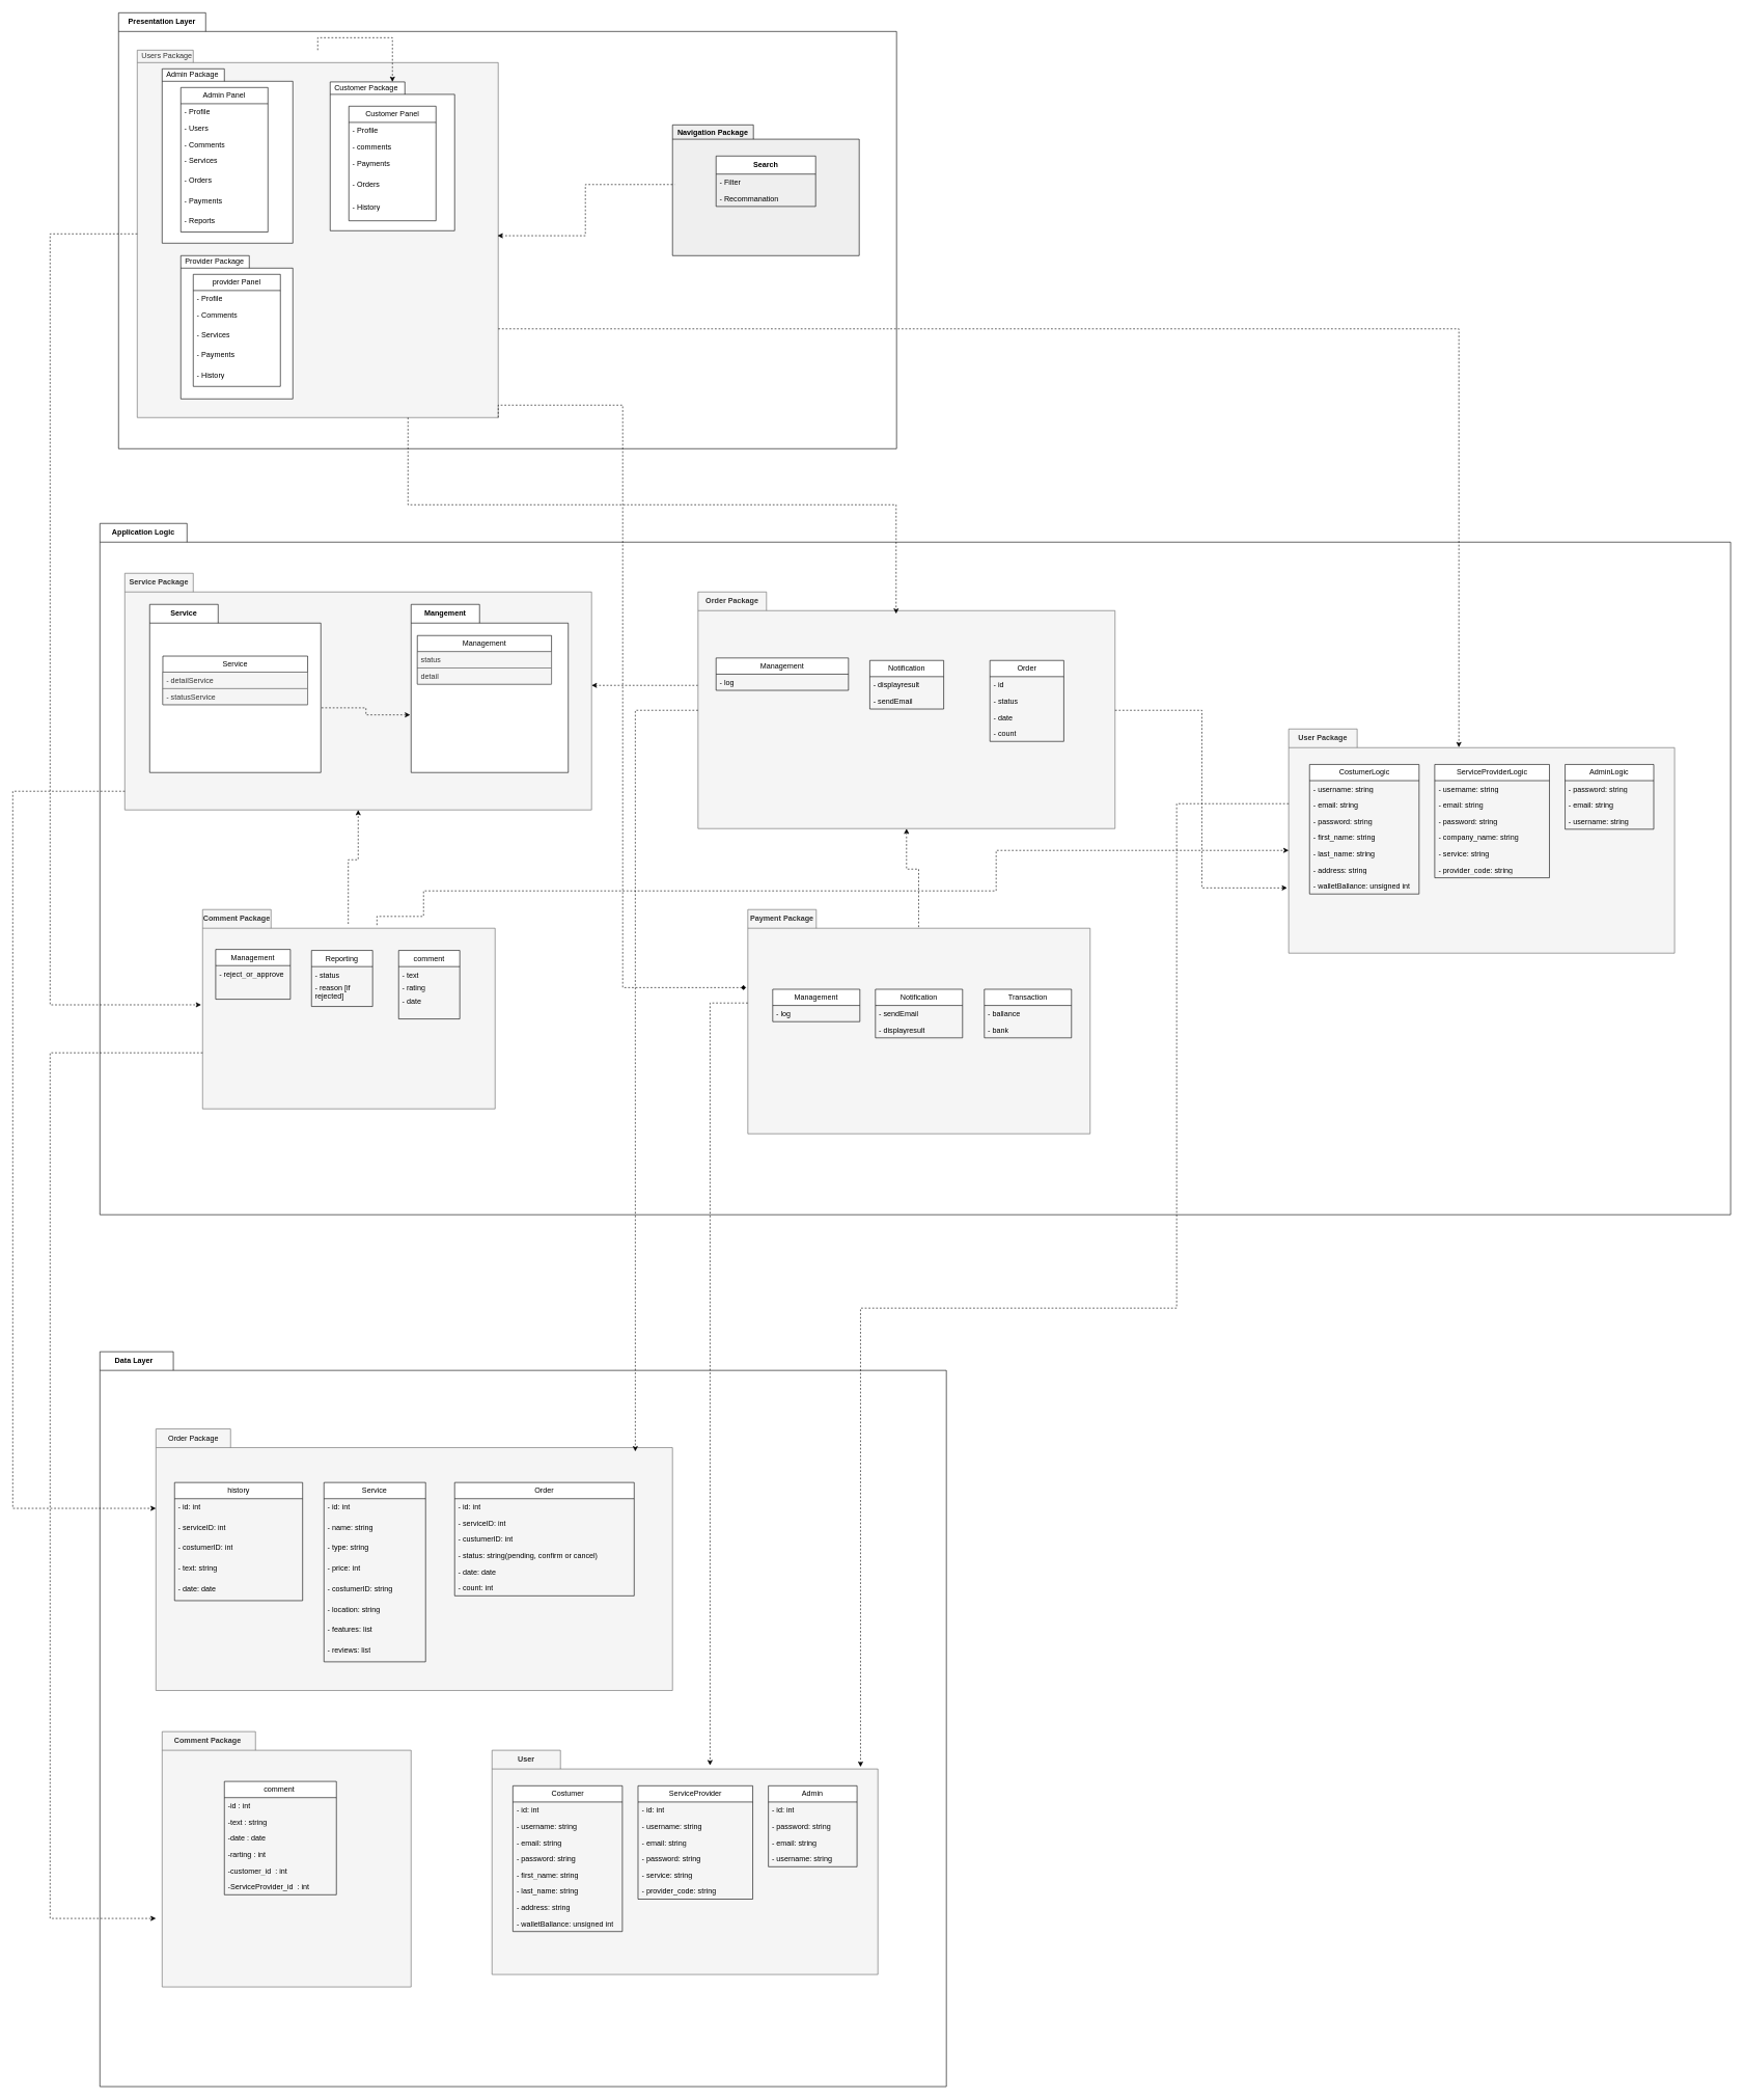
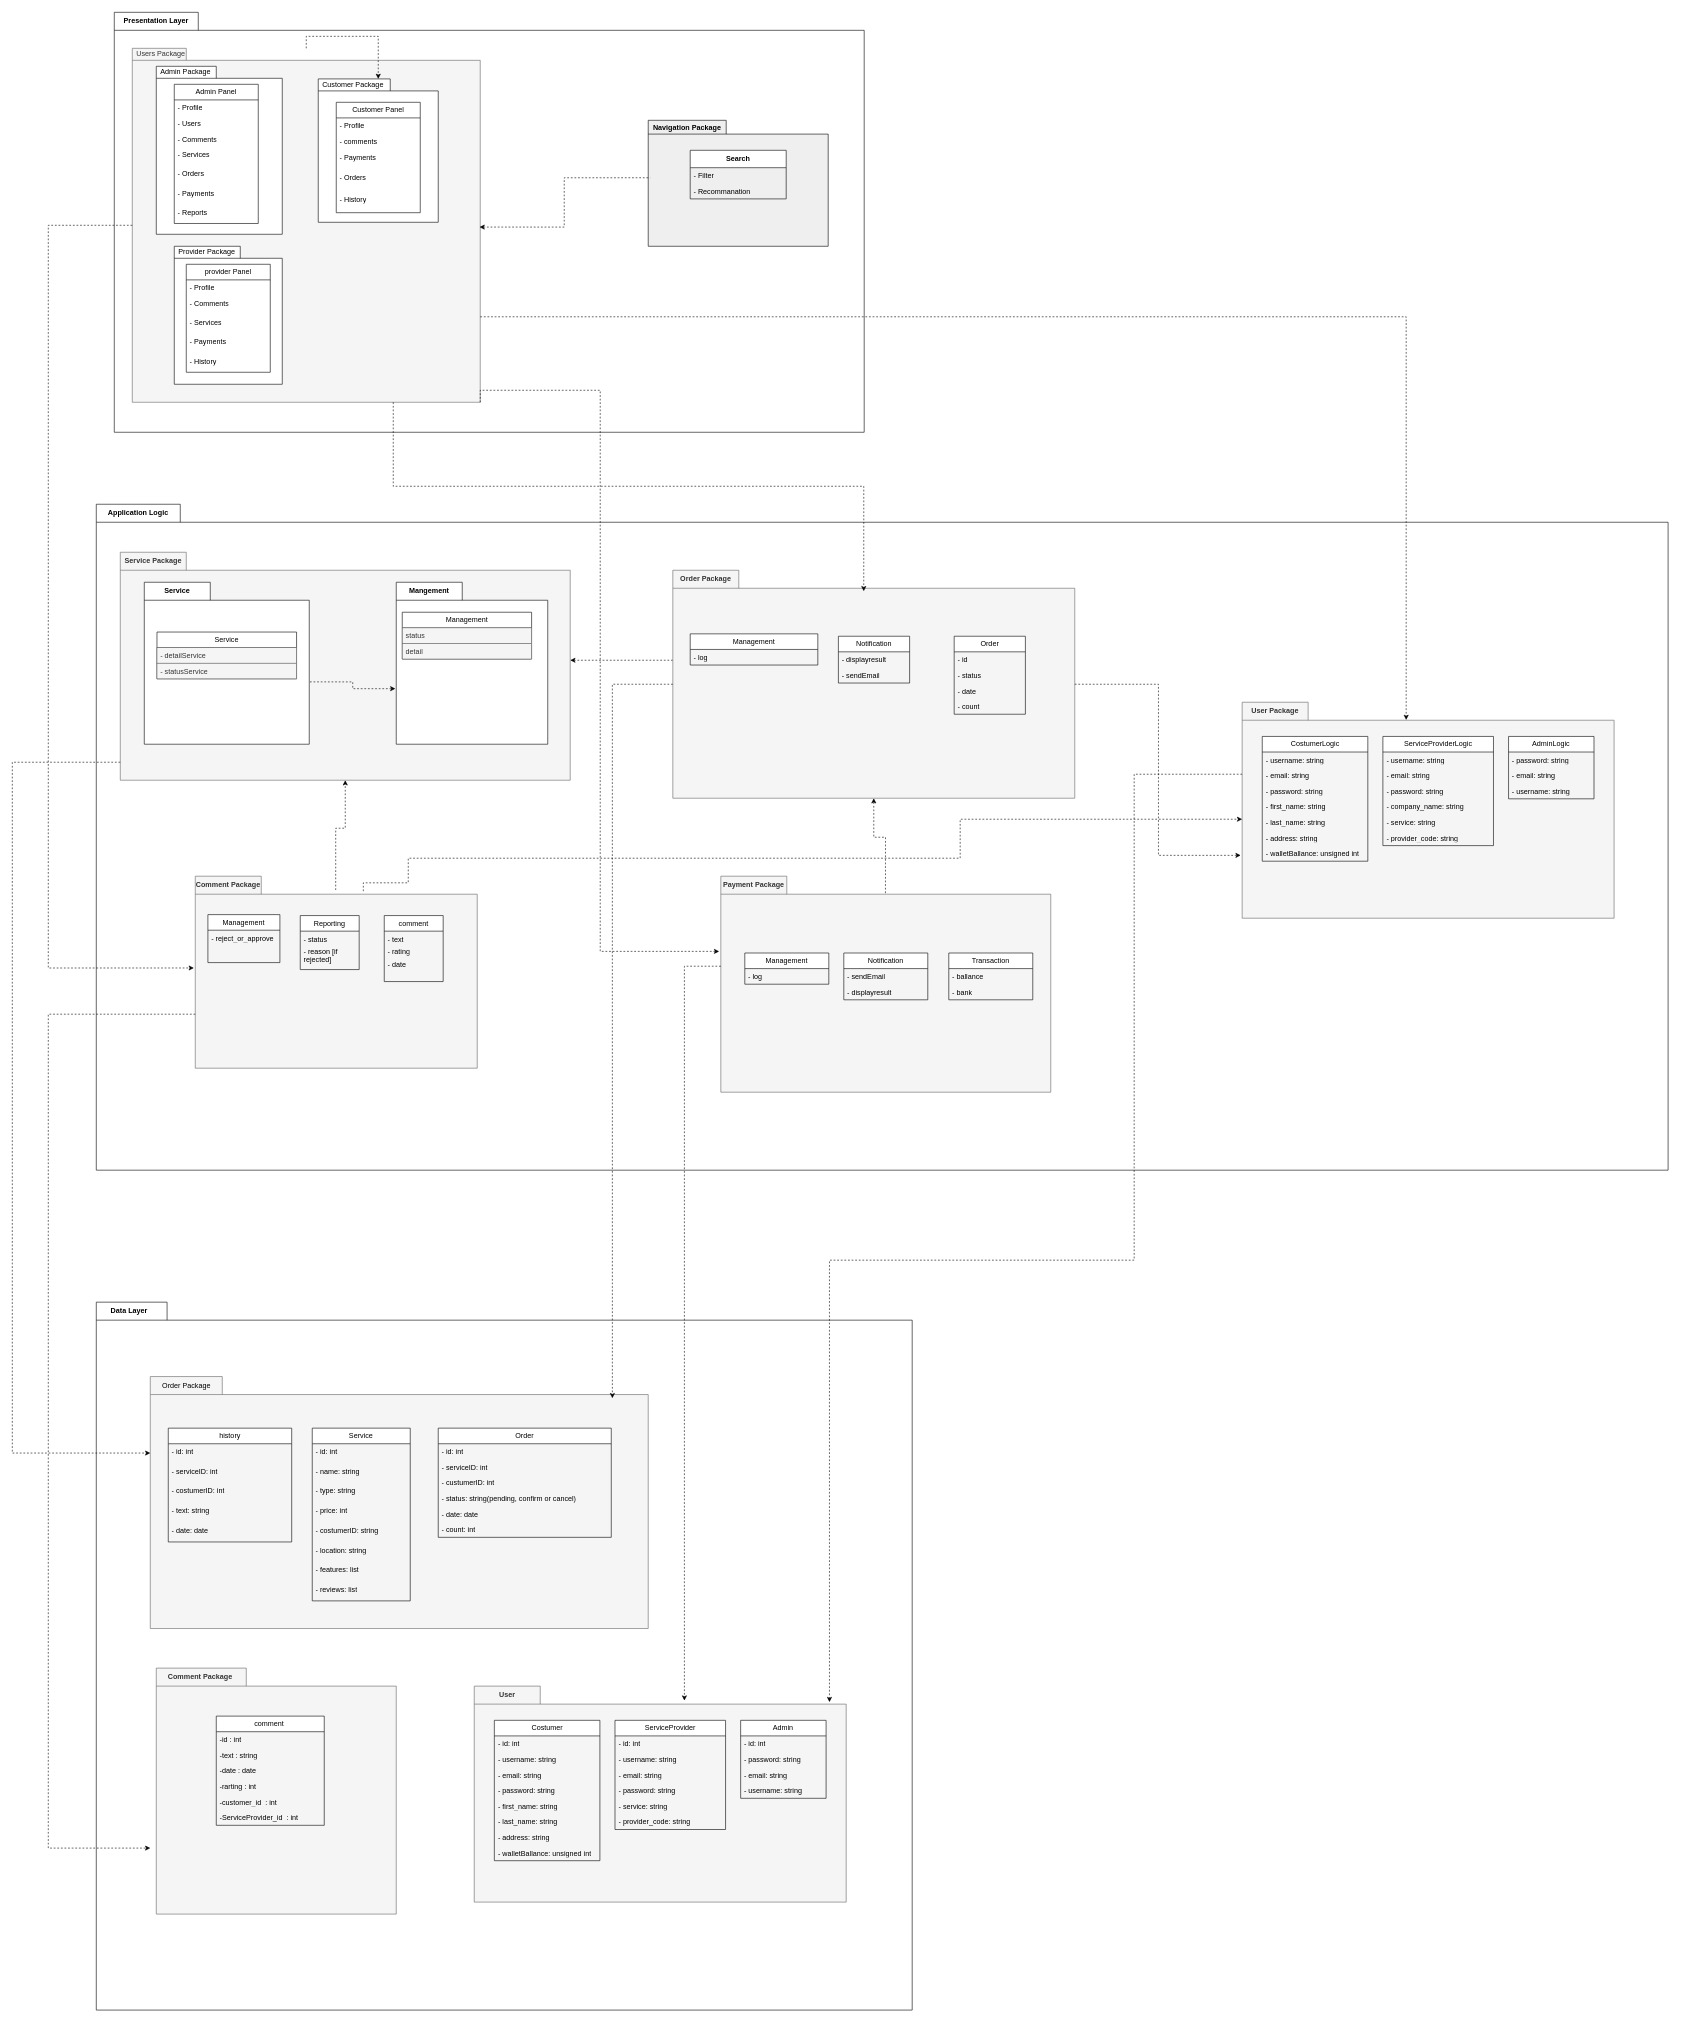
- <mxCell id="170" style="edgeStyle=orthogonalEdgeStyle;rounded=0;orthogonalLoop=1;jettySize=auto;html=1;exitX=0;exitY=0;exitDx=580;exitDy=590;exitPerimeter=0;entryX=-0.005;entryY=0.348;entryDx=0;entryDy=0;entryPerimeter=0;dashed=1;endArrow=diamond;" edge="1" parent="1" source="136" target="17"><mxGeometry relative="1" as="geometry"><Array as="points"><mxPoint x="800" y="650" /><mxPoint x="1000" y="650" /><mxPoint x="1000" y="1585" /></Array></mxGeometry></mxCell>
+ <mxCell id="170" style="edgeStyle=orthogonalEdgeStyle;rounded=0;orthogonalLoop=1;jettySize=auto;html=1;exitX=0;exitY=0;exitDx=580;exitDy=590;exitPerimeter=0;entryX=-0.005;entryY=0.348;entryDx=0;entryDy=0;entryPerimeter=0;dashed=1;" edge="1" parent="1" source="136" target="17"><mxGeometry relative="1" as="geometry"><Array as="points"><mxPoint x="800" y="650" /><mxPoint x="1000" y="650" /><mxPoint x="1000" y="1585" /></Array></mxGeometry></mxCell>
